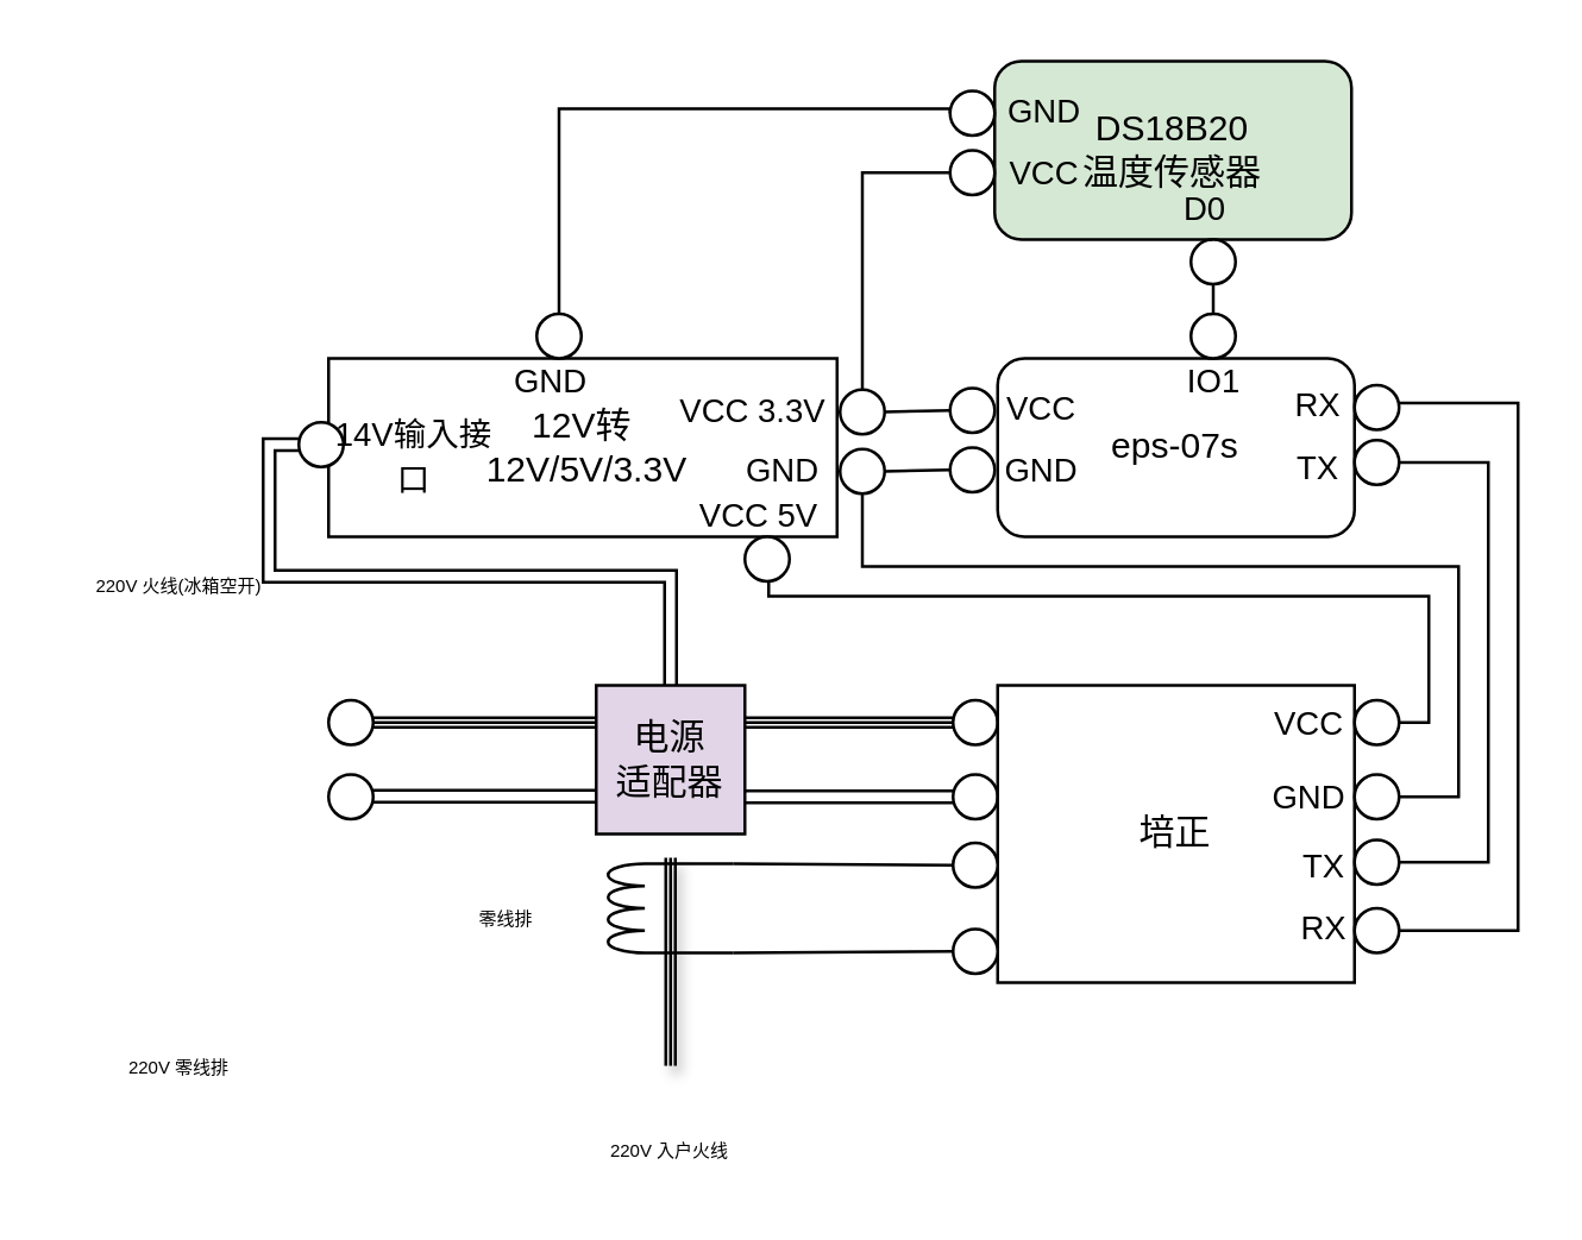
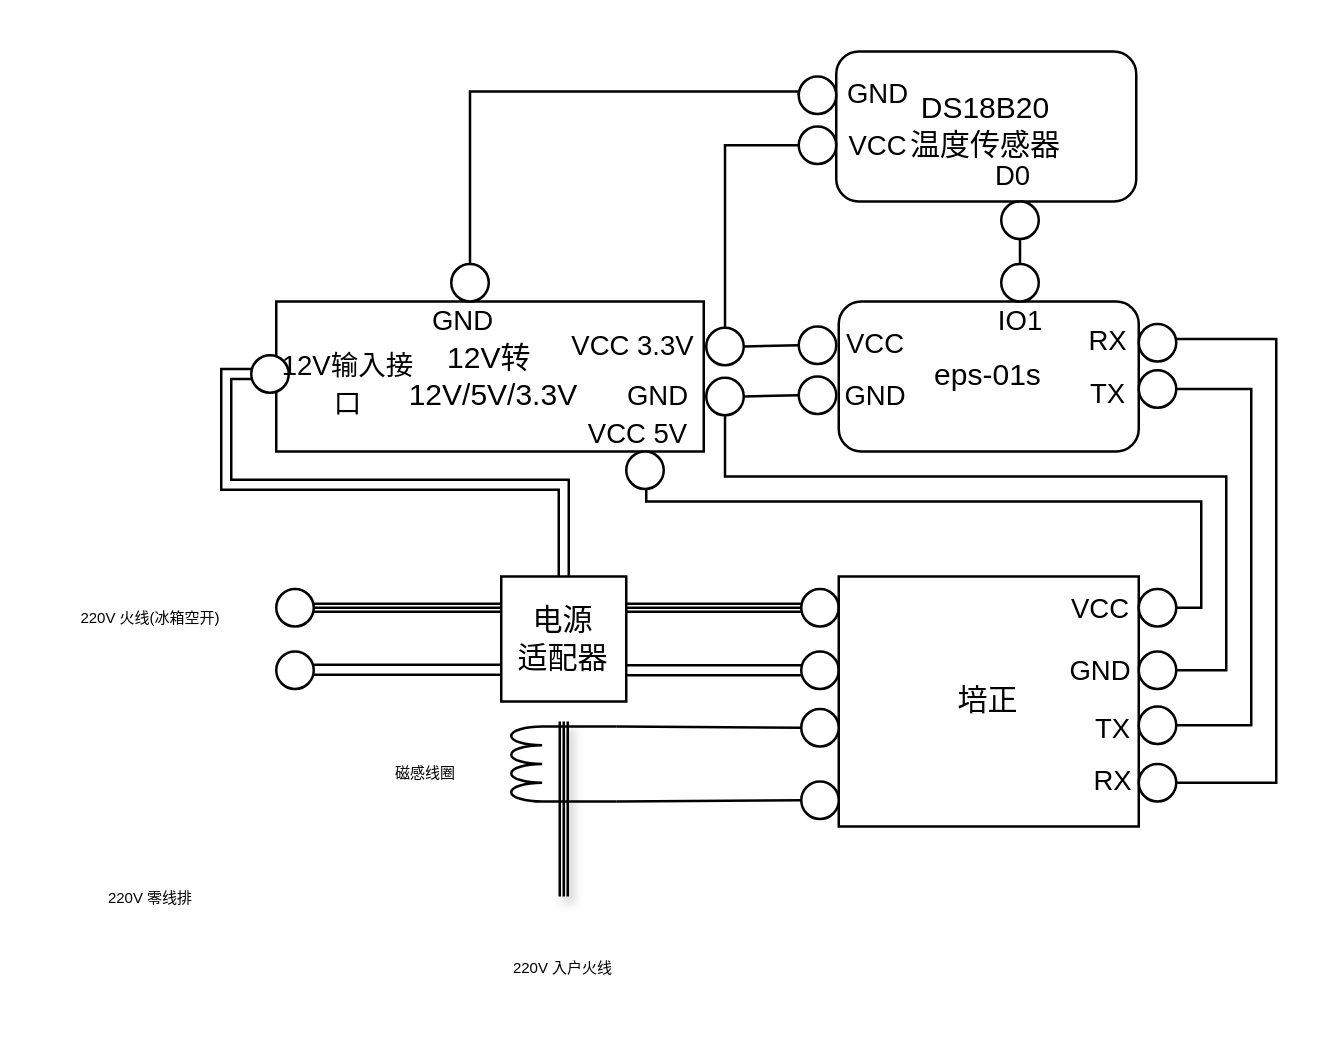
- <mxCell id="56" value="&lt;div&gt;DS18B20&lt;/div&gt;&lt;div&gt;温度传感器&lt;/div&gt;" style="rounded=1;whiteSpace=wrap;html=1;fillColor=#d5e8d4;" vertex="1" parent="1"><mxGeometry x="334" y="20" width="120" height="60" as="geometry" /></mxCell>
+ <mxCell id="56" value="&lt;div&gt;DS18B20&lt;/div&gt;&lt;div&gt;温度传感器&lt;/div&gt;" style="rounded=1;whiteSpace=wrap;html=1;" vertex="1" parent="1"><mxGeometry x="334" y="20" width="120" height="60" as="geometry" /></mxCell>
- <mxCell id="20" value="eps-07s" style="rounded=1;whiteSpace=wrap;html=1;" vertex="1" parent="1"><mxGeometry x="335" y="120" width="120" height="60" as="geometry" /></mxCell>
+ <mxCell id="20" value="eps-01s" style="rounded=1;whiteSpace=wrap;html=1;" vertex="1" parent="1"><mxGeometry x="335" y="120" width="120" height="60" as="geometry" /></mxCell>
- <mxCell id="51" value="&lt;span style=&quot;font-size: 11px;&quot;&gt;14V输入接口&lt;/span&gt;" style="text;strokeColor=none;align=center;fillColor=none;html=1;verticalAlign=middle;whiteSpace=wrap;rounded=0;" vertex="1" parent="1"><mxGeometry x="110" y="147.5" width="58" height="10" as="geometry" /></mxCell>
+ <mxCell id="51" value="&lt;span style=&quot;font-size: 11px;&quot;&gt;12V输入接口&lt;/span&gt;" style="text;strokeColor=none;align=center;fillColor=none;html=1;verticalAlign=middle;whiteSpace=wrap;rounded=0;" vertex="1" parent="1"><mxGeometry x="110" y="147.5" width="58" height="10" as="geometry" /></mxCell>
- <mxCell id="9" value="&lt;font style=&quot;font-size: 6px;&quot;&gt;220V 火线(冰箱空开)&lt;/font&gt;" style="text;strokeColor=none;align=center;fillColor=none;html=1;verticalAlign=middle;whiteSpace=wrap;rounded=0;" vertex="1" parent="1"><mxGeometry x="20" y="185" width="80" height="20" as="geometry" /></mxCell>
+ <mxCell id="9" value="&lt;font style=&quot;font-size: 6px;&quot;&gt;220V 火线(冰箱空开)&lt;/font&gt;" style="text;strokeColor=none;align=center;fillColor=none;html=1;verticalAlign=middle;whiteSpace=wrap;rounded=0;" vertex="1" parent="1"><mxGeometry x="20" y="235" width="80" height="20" as="geometry" /></mxCell>
- <mxCell id="2" value="电源&lt;br&gt;适配器" style="whiteSpace=wrap;html=1;aspect=fixed;fillColor=#e1d5e7;" vertex="1" parent="1"><mxGeometry x="200" y="230" width="50" height="50" as="geometry" /></mxCell>
+ <mxCell id="2" value="电源&lt;br&gt;适配器" style="whiteSpace=wrap;html=1;aspect=fixed;" vertex="1" parent="1"><mxGeometry x="200" y="230" width="50" height="50" as="geometry" /></mxCell>
- <mxCell id="28" value="&lt;span style=&quot;font-size: 6px;&quot;&gt;零线排&lt;/span&gt;" style="text;strokeColor=none;align=center;fillColor=none;html=1;verticalAlign=middle;whiteSpace=wrap;rounded=0;" vertex="1" parent="1"><mxGeometry x="125" y="297" width="90" height="20" as="geometry" /></mxCell>
+ <mxCell id="28" value="&lt;span style=&quot;font-size: 6px;&quot;&gt;磁感线圈&lt;/span&gt;" style="text;strokeColor=none;align=center;fillColor=none;html=1;verticalAlign=middle;whiteSpace=wrap;rounded=0;" vertex="1" parent="1"><mxGeometry x="125" y="297" width="90" height="20" as="geometry" /></mxCell>
